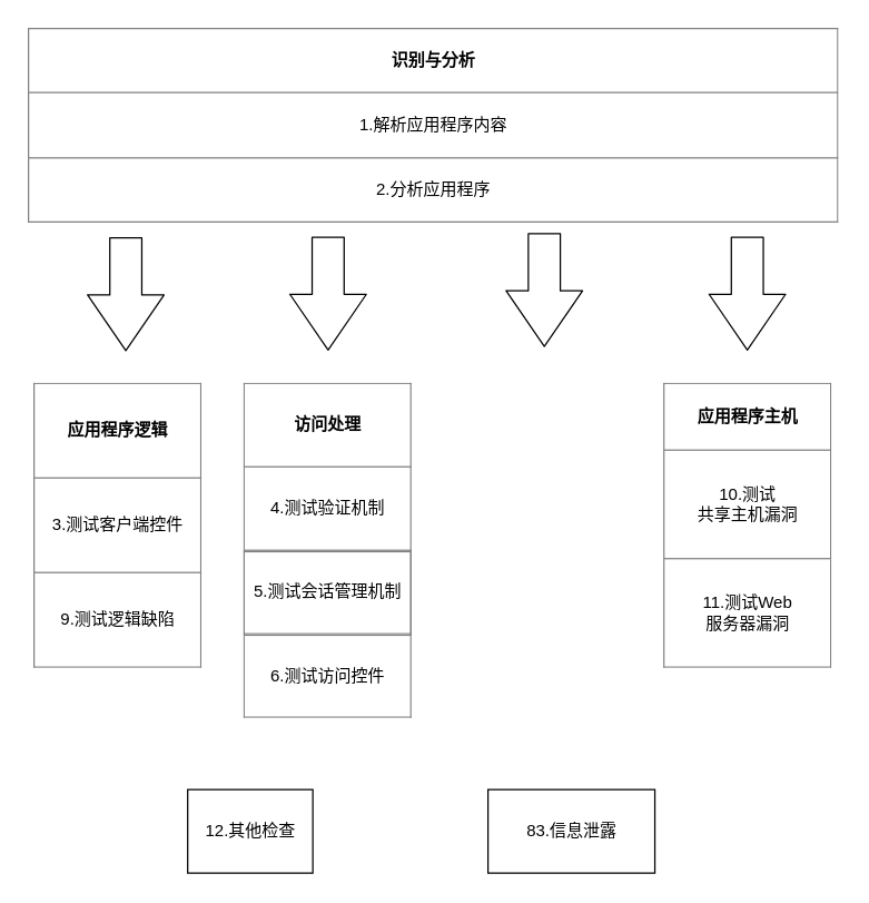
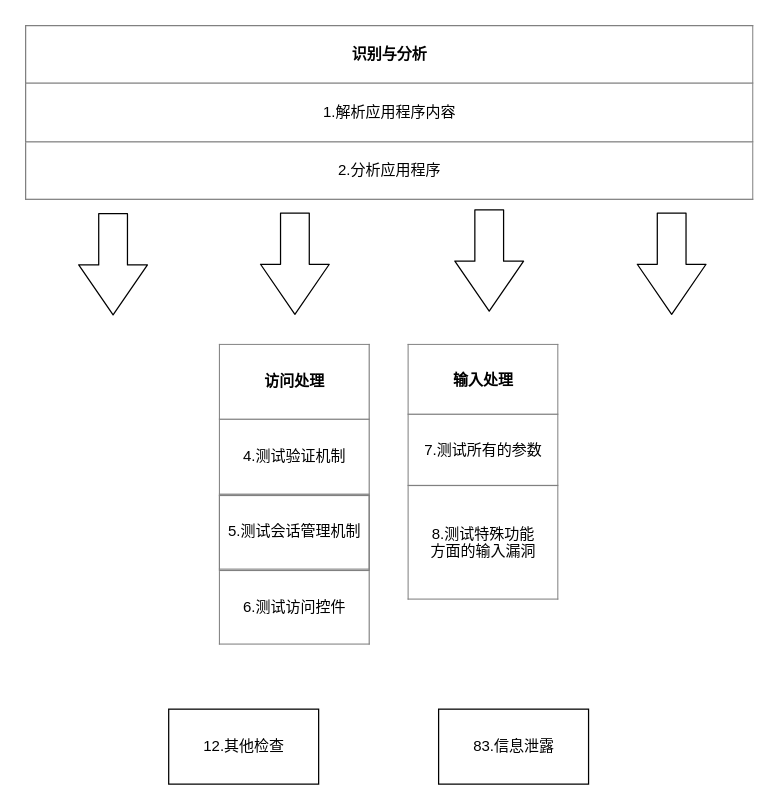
- <mxCell id="3" value="&lt;table border=&quot;1&quot; width=&quot;100%&quot; cellpadding=&quot;4&quot; style=&quot;width: 100% ; height: 100% ; border-collapse: collapse&quot;&gt;&lt;tbody&gt;&lt;tr&gt;&lt;th align=&quot;center&quot;&gt;&lt;b&gt;应用程序逻辑&lt;/b&gt;&lt;/th&gt;&lt;/tr&gt;&lt;tr&gt;&lt;td align=&quot;center&quot;&gt;3.测试客户端控件&lt;/td&gt;&lt;/tr&gt;&lt;tr&gt;&lt;td align=&quot;center&quot;&gt;9.测试逻辑缺陷&lt;/td&gt;&lt;/tr&gt;&lt;/tbody&gt;&lt;/table&gt;" style="text;html=1;strokeColor=none;fillColor=none;overflow=fill;" vertex="1" parent="1"><mxGeometry x="24" y="275" width="121" height="205" as="geometry" /></mxCell>
+ <mxCell id="4" value="&lt;table border=&quot;1&quot; width=&quot;100%&quot; cellpadding=&quot;4&quot; style=&quot;width: 100% ; height: 100% ; border-collapse: collapse&quot;&gt;&lt;tbody&gt;&lt;tr&gt;&lt;th align=&quot;center&quot;&gt;&lt;b&gt;输入处理&lt;/b&gt;&lt;/th&gt;&lt;/tr&gt;&lt;tr&gt;&lt;td align=&quot;center&quot;&gt;7.测试所有的参数&lt;/td&gt;&lt;/tr&gt;&lt;tr&gt;&lt;td align=&quot;center&quot;&gt;8.测试特殊功能&lt;br&gt;方面的输入漏洞&lt;/td&gt;&lt;/tr&gt;&lt;/tbody&gt;&lt;/table&gt;" style="text;html=1;strokeColor=none;fillColor=none;overflow=fill;" vertex="1" parent="1"><mxGeometry x="326" y="275" width="121" height="205" as="geometry" /></mxCell>
- <mxCell id="5" value="&lt;table border=&quot;1&quot; width=&quot;100%&quot; cellpadding=&quot;4&quot; style=&quot;width: 100% ; height: 100% ; border-collapse: collapse&quot;&gt;&lt;tbody&gt;&lt;tr&gt;&lt;th align=&quot;center&quot;&gt;应用程序主机&lt;/th&gt;&lt;/tr&gt;&lt;tr&gt;&lt;td align=&quot;center&quot;&gt;10.测试&lt;br&gt;共享主机漏洞&lt;/td&gt;&lt;/tr&gt;&lt;tr&gt;&lt;td align=&quot;center&quot;&gt;11.测试Web&lt;br&gt;服务器漏洞&lt;/td&gt;&lt;/tr&gt;&lt;/tbody&gt;&lt;/table&gt;" style="text;html=1;strokeColor=none;fillColor=none;overflow=fill;" vertex="1" parent="1"><mxGeometry x="477" y="275" width="121" height="205" as="geometry" /></mxCell>
- <mxCell id="13" value="12.其他检查" style="rounded=0;whiteSpace=wrap;html=1;" vertex="1" parent="1"><mxGeometry x="134.5" y="567" width="90" height="60" as="geometry" /></mxCell>
+ <mxCell id="13" value="12.其他检查" style="rounded=0;whiteSpace=wrap;html=1;" vertex="1" parent="1"><mxGeometry x="134.5" y="567" width="120" height="60" as="geometry" /></mxCell>
